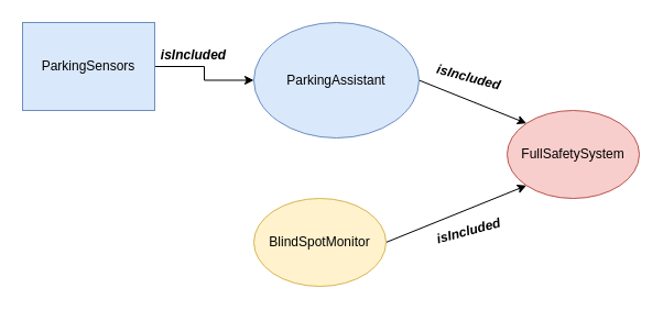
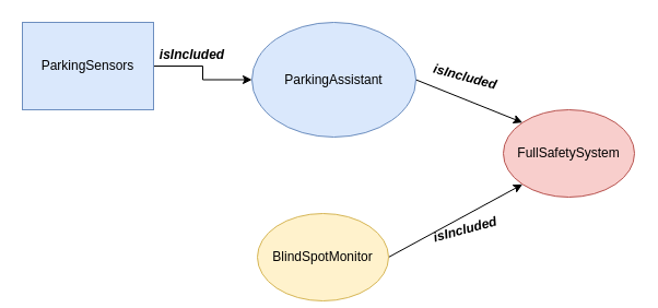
- <mxCell id="4" value="BlindSpotMonitor" style="ellipse;whiteSpace=wrap;html=1;fillColor=#fff2cc;strokeColor=#d6b656;" vertex="1" parent="1"><mxGeometry x="230" y="180" width="120" height="80" as="geometry" /></mxCell>
+ <mxCell id="4" value="BlindSpotMonitor" style="ellipse;whiteSpace=wrap;html=1;fillColor=#fff2cc;strokeColor=#d6b656;" vertex="1" parent="1"><mxGeometry x="235" y="195" width="120" height="80" as="geometry" /></mxCell>
